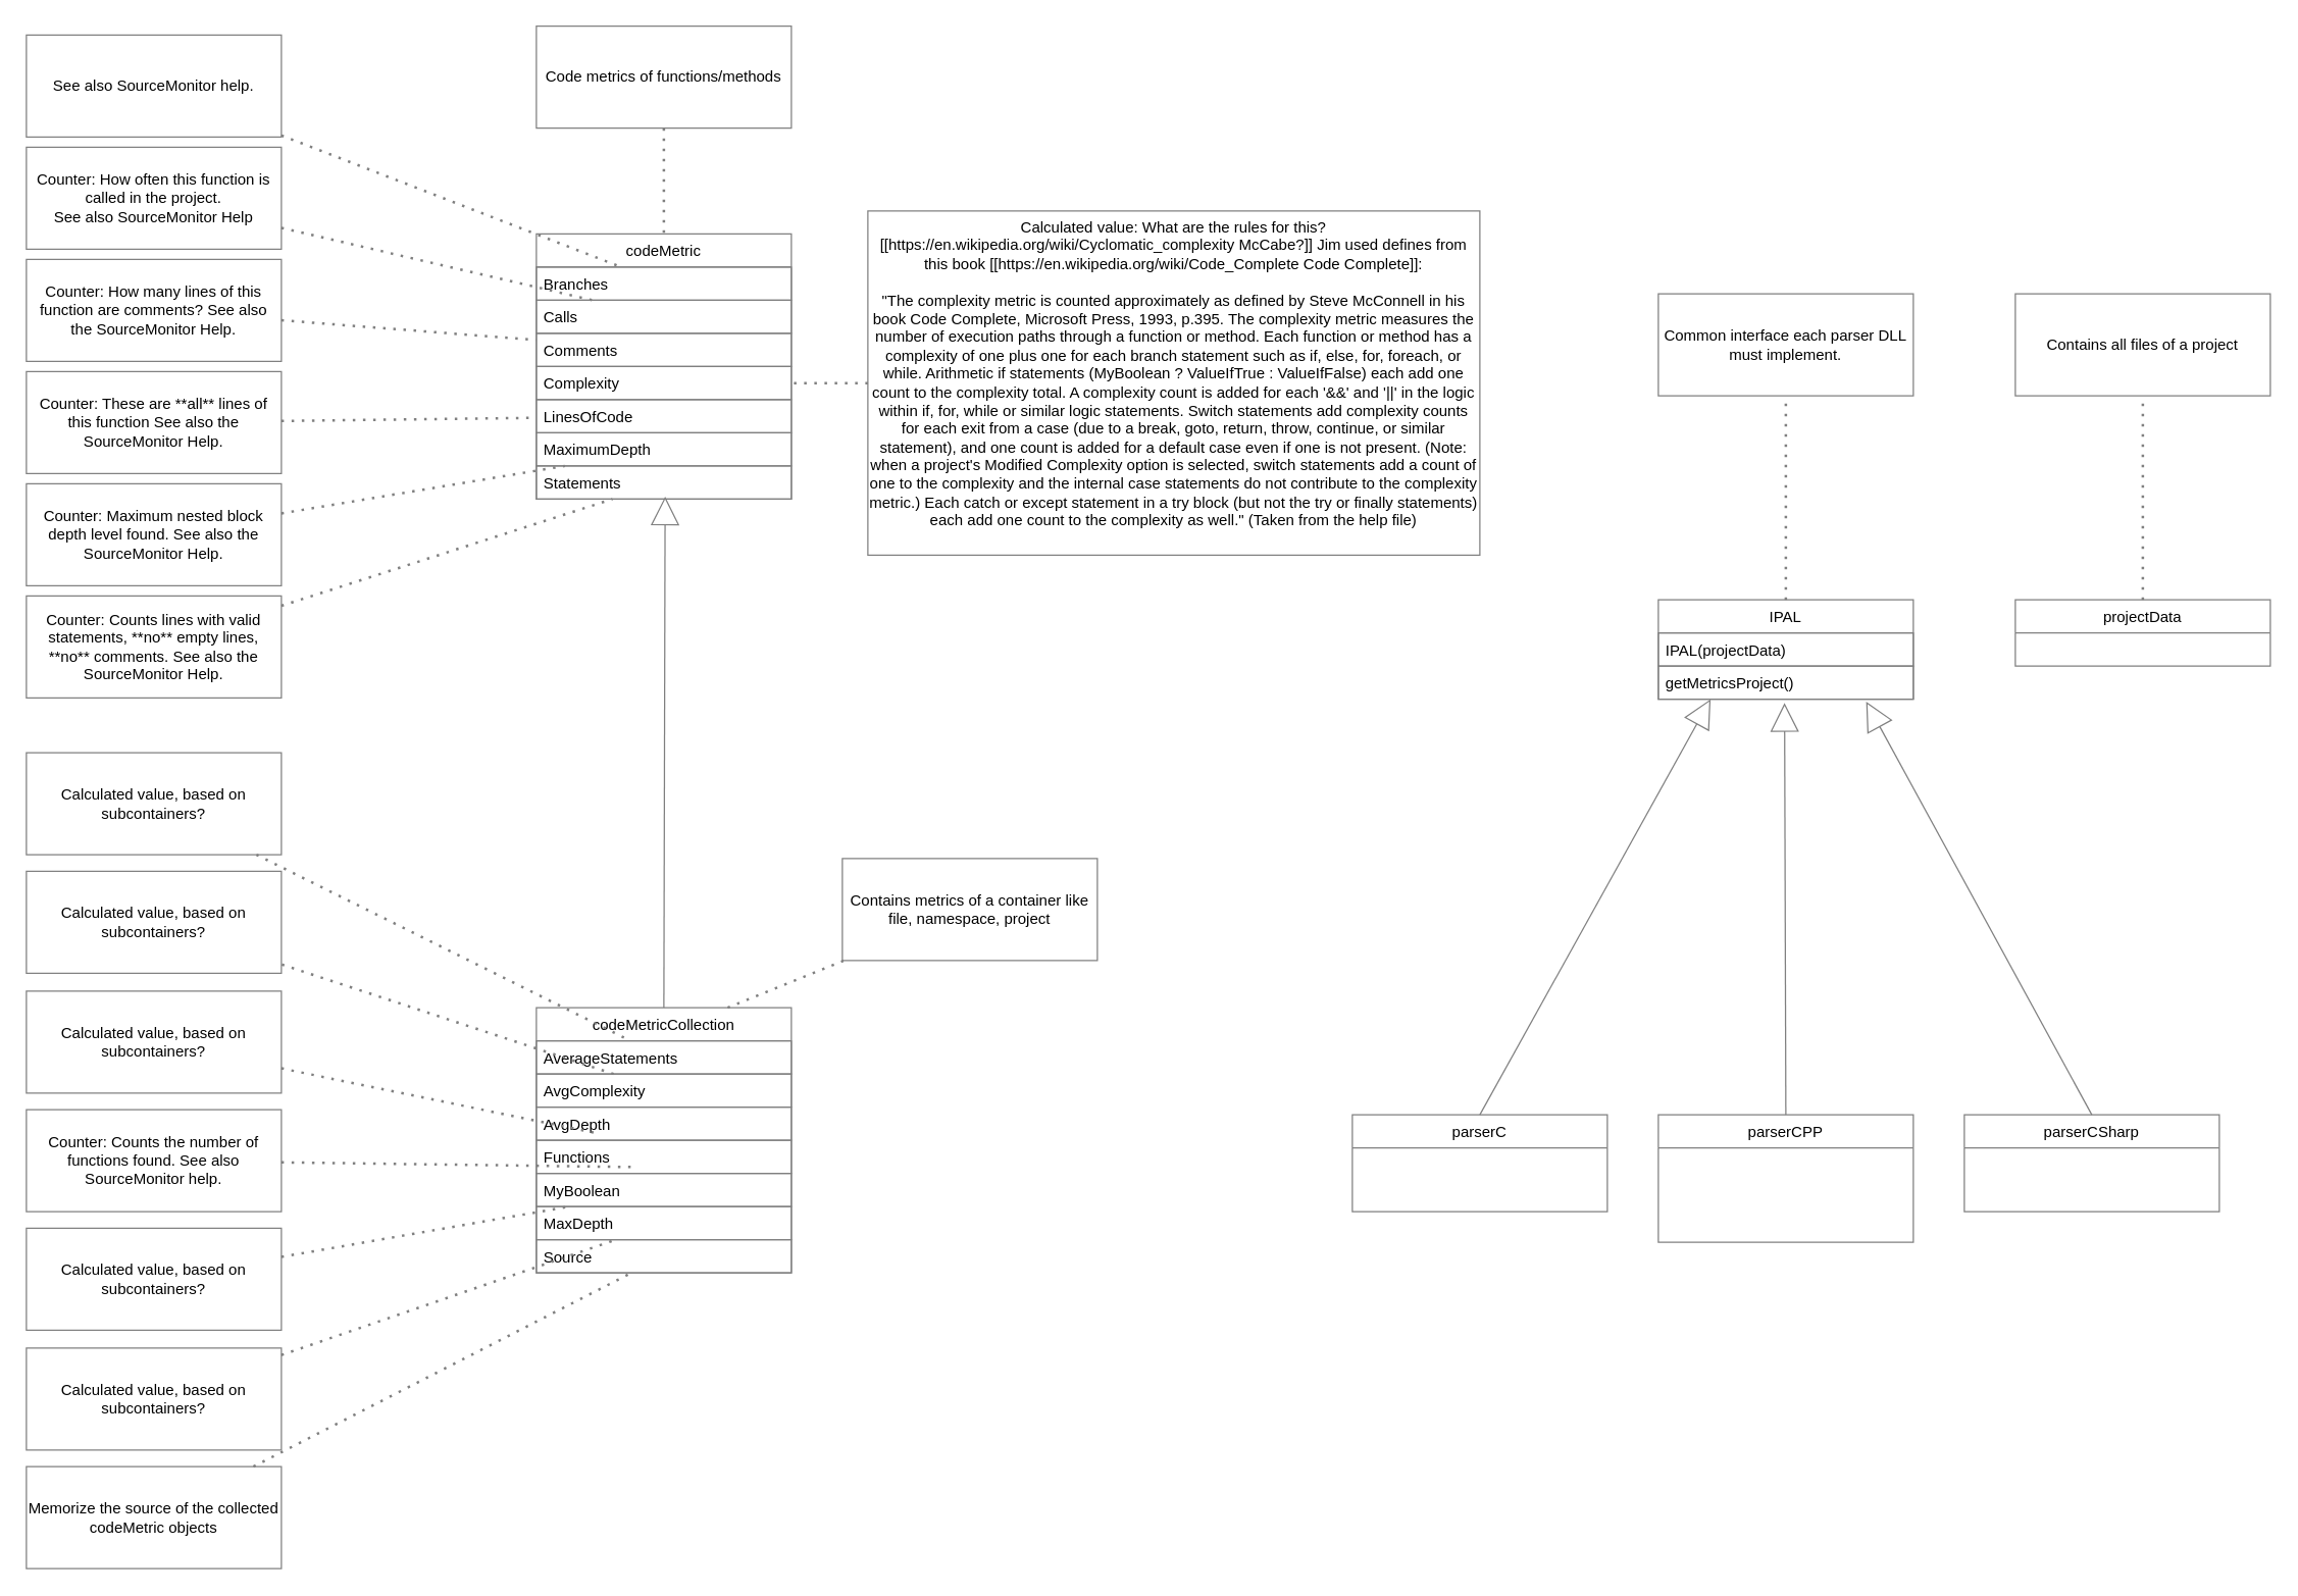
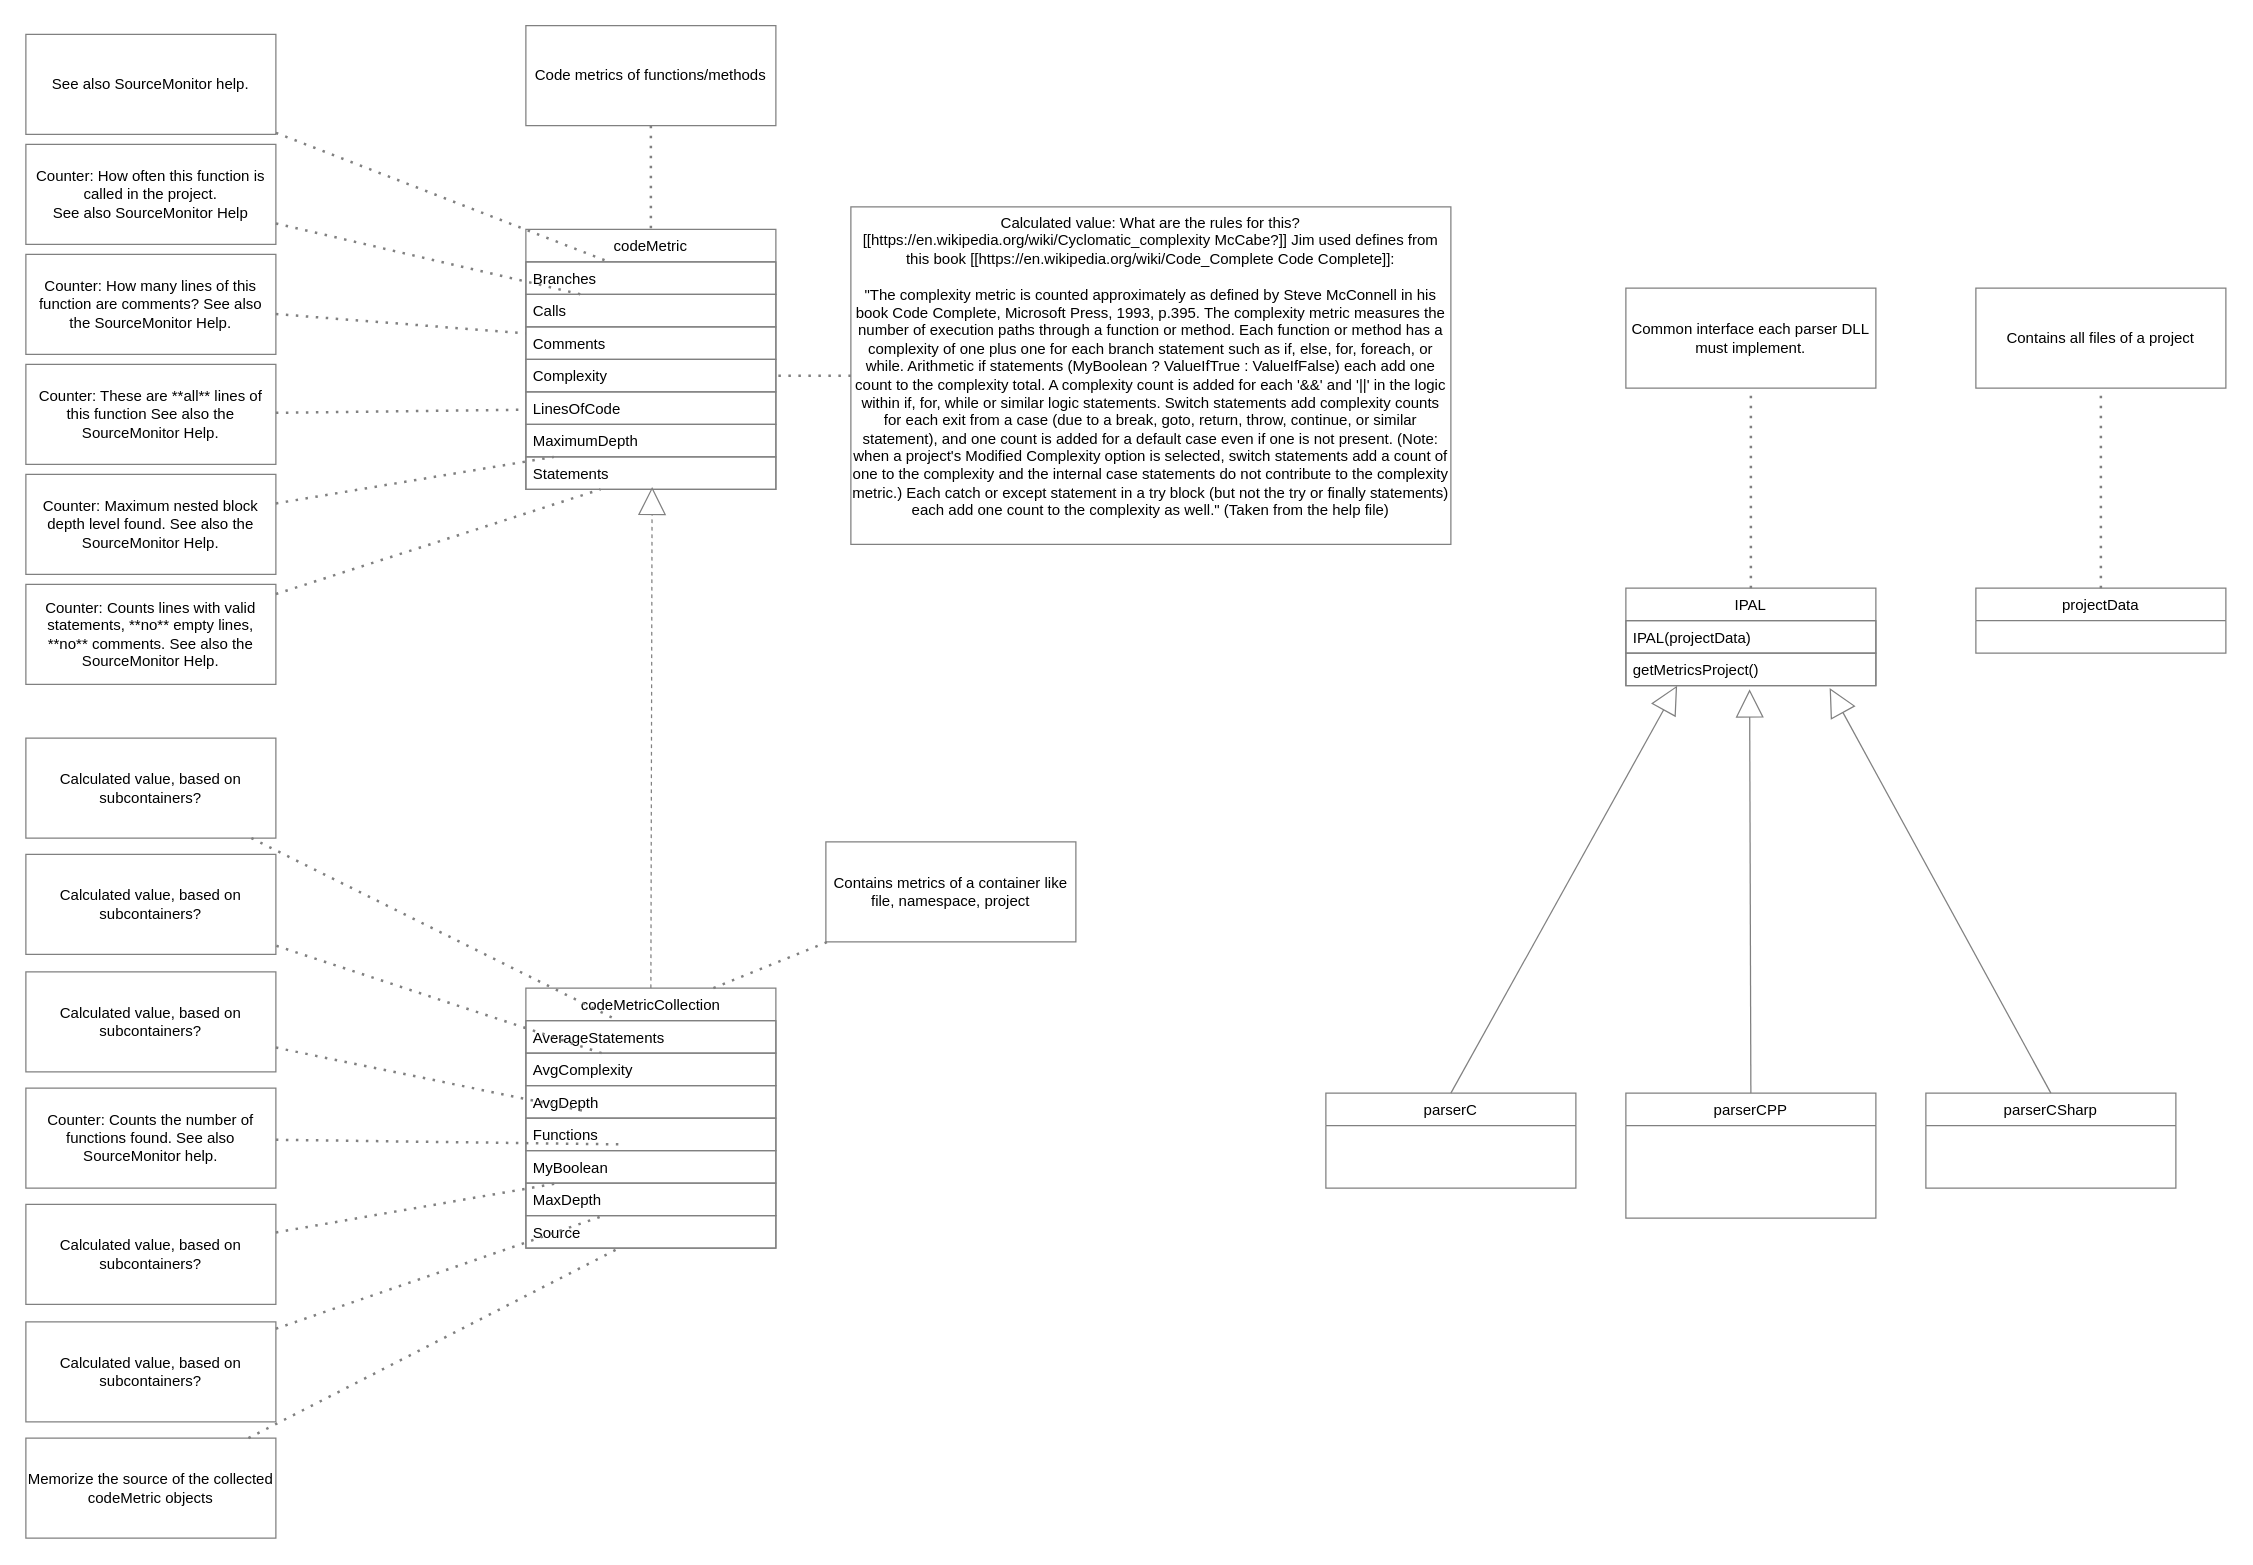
- <mxCell id="50" value="" style="endArrow=block;html=1;exitX=0.5;exitY=0;exitDx=0;exitDy=0;entryX=0.505;entryY=0.923;entryDx=0;entryDy=0;entryPerimeter=0;endFill=0;jumpSize=6;startSize=6;endSize=20;fillColor=none;strokeColor=#808080;" parent="1" source="26" target="9" edge="1"><mxGeometry width="50" height="50" relative="1" as="geometry"><mxPoint x="750" y="870" as="sourcePoint" /><mxPoint x="800" y="820" as="targetPoint" /></mxGeometry></mxCell>
+ <mxCell id="50" value="" style="endArrow=block;html=1;exitX=0.5;exitY=0;exitDx=0;exitDy=0;entryX=0.505;entryY=0.923;entryDx=0;entryDy=0;entryPerimeter=0;endFill=0;jumpSize=6;startSize=6;endSize=20;fillColor=none;strokeColor=#808080;dashed=1;" parent="1" source="26" target="9" edge="1"><mxGeometry width="50" height="50" relative="1" as="geometry"><mxPoint x="750" y="870" as="sourcePoint" /><mxPoint x="800" y="820" as="targetPoint" /></mxGeometry></mxCell>
